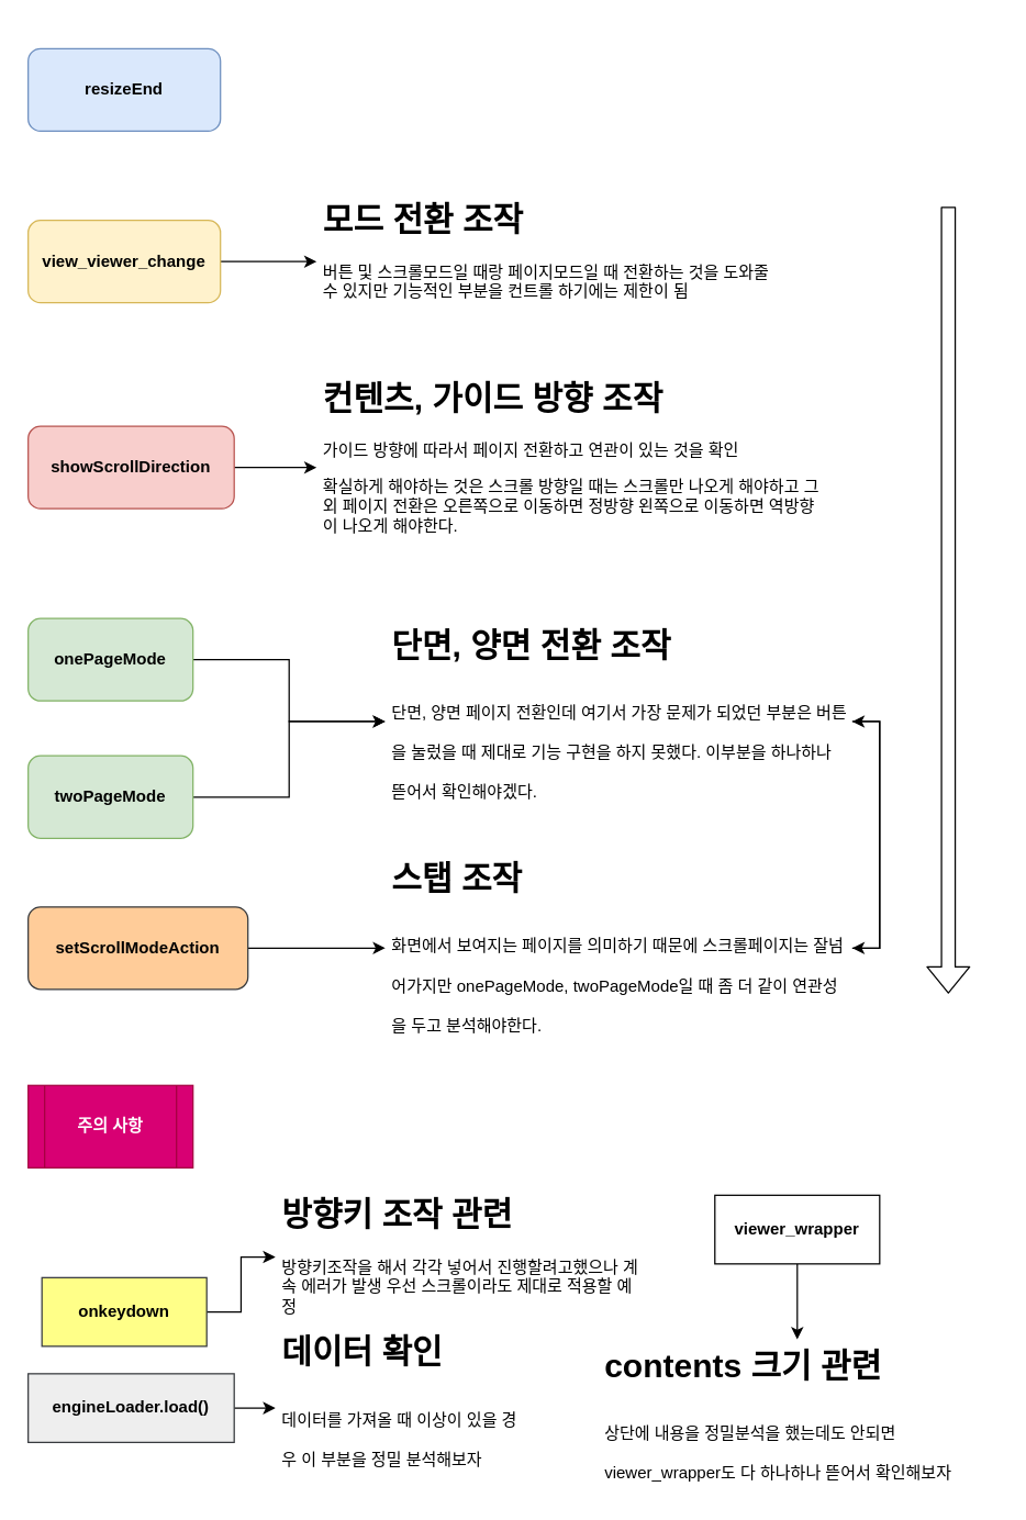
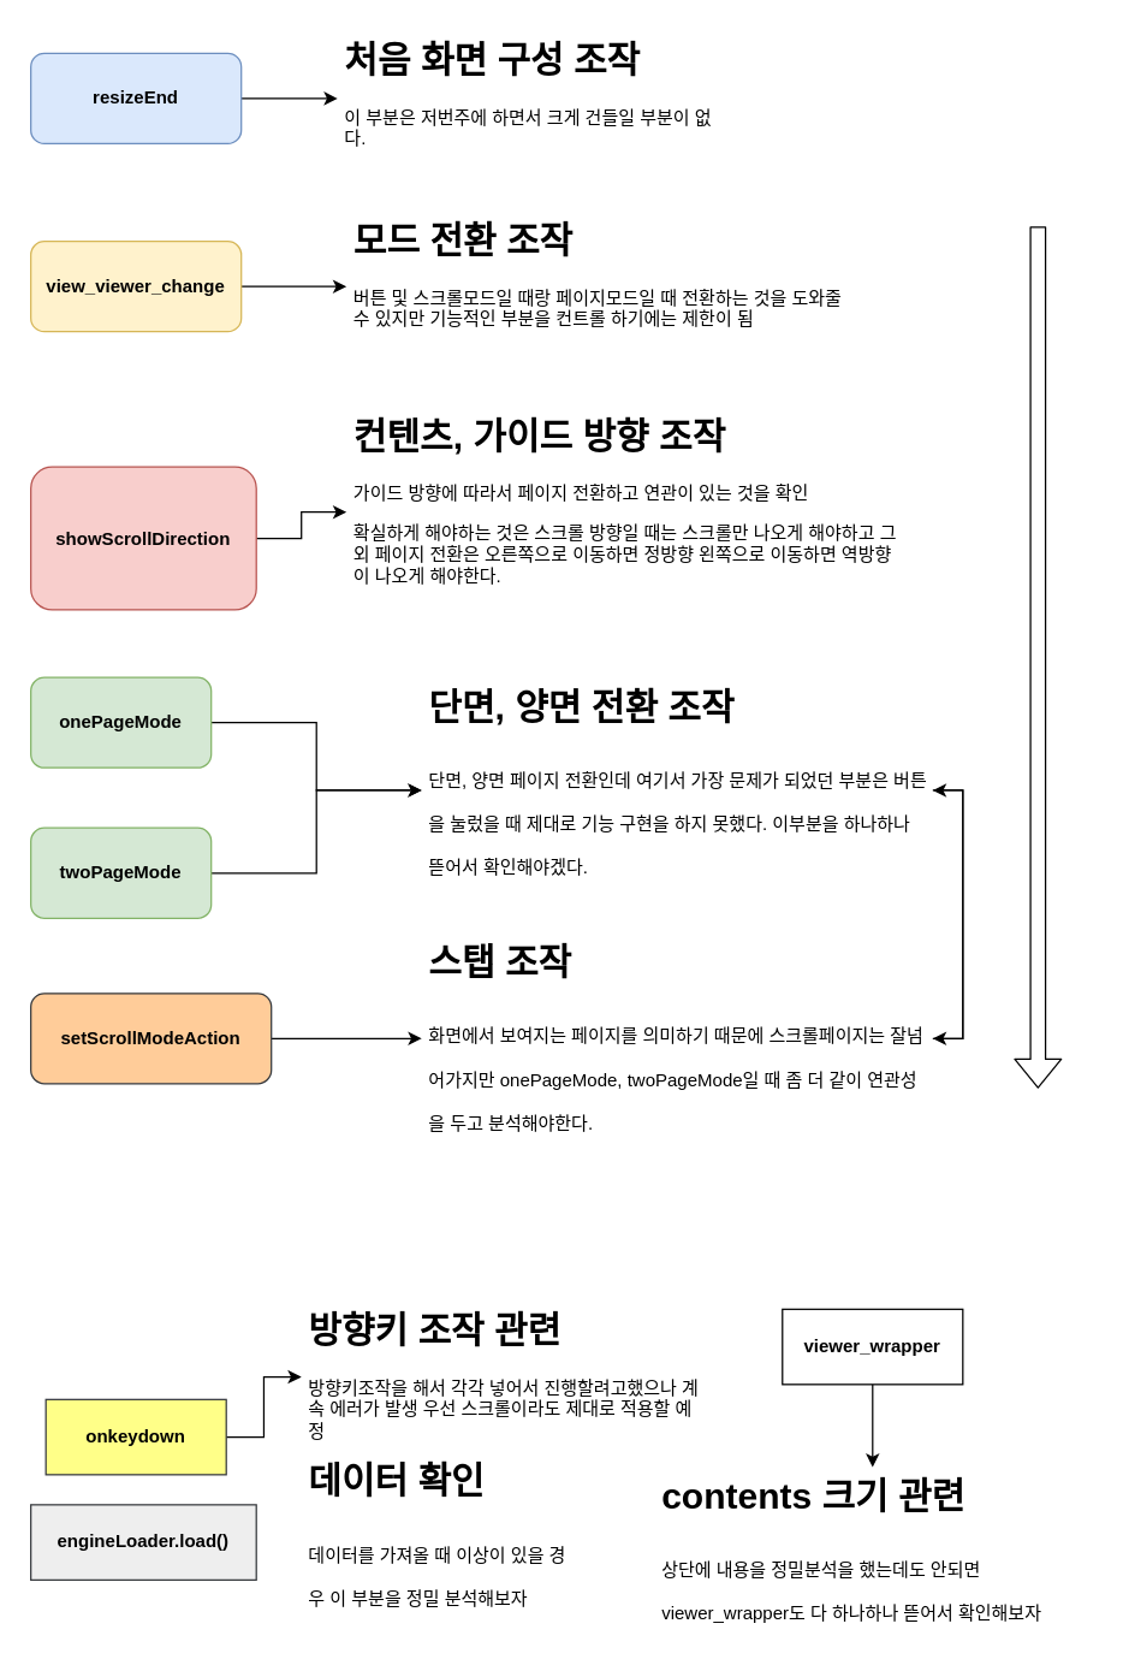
+ <mxCell id="14" style="edgeStyle=orthogonalEdgeStyle;rounded=0;orthogonalLoop=1;jettySize=auto;html=1;" edge="1" parent="1" source="15" target="16"><mxGeometry relative="1" as="geometry" /></mxCell>
+ <mxCell id="16" value="&lt;h1&gt;처음 화면 구성 조작&lt;/h1&gt;&lt;p&gt;이 부분은 저번주에 하면서 크게 건들일 부분이 없다.&amp;nbsp;&lt;/p&gt;" style="text;html=1;strokeColor=none;fillColor=none;spacing=5;spacingTop=-20;whiteSpace=wrap;overflow=hidden;rounded=0;" vertex="1" parent="1"><mxGeometry x="224" y="20" width="260" height="90" as="geometry" /></mxCell>
- <mxCell id="3" value="&lt;b&gt;showScrollDirection&lt;/b&gt;" style="rounded=1;whiteSpace=wrap;html=1;fillColor=#f8cecc;strokeColor=#b85450;" parent="1" vertex="1"><mxGeometry x="20" y="310" width="150" height="60" as="geometry" /></mxCell>
+ <mxCell id="3" value="&lt;b&gt;showScrollDirection&lt;/b&gt;" style="rounded=1;whiteSpace=wrap;html=1;fillColor=#f8cecc;strokeColor=#b85450;" parent="1" vertex="1"><mxGeometry x="20" y="310" width="150" height="95" as="geometry" /></mxCell>
- <mxCell id="17" value="&lt;b&gt;주의 사항&lt;/b&gt;" style="shape=process;whiteSpace=wrap;html=1;backgroundOutline=1;fillColor=#d80073;strokeColor=#A50040;fontColor=#ffffff;" vertex="1" parent="1"><mxGeometry x="20" y="790" width="120" height="60" as="geometry" /></mxCell>
- <mxCell id="25" style="edgeStyle=orthogonalEdgeStyle;rounded=0;orthogonalLoop=1;jettySize=auto;html=1;entryX=0;entryY=0.5;entryDx=0;entryDy=0;" edge="1" parent="1" source="26" target="27"><mxGeometry relative="1" as="geometry" /></mxCell>
